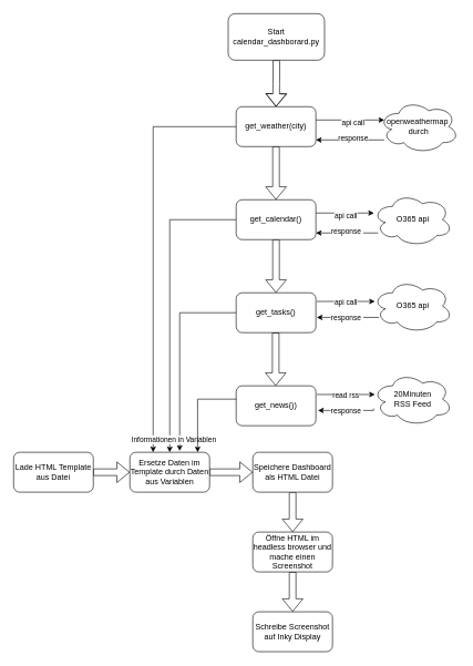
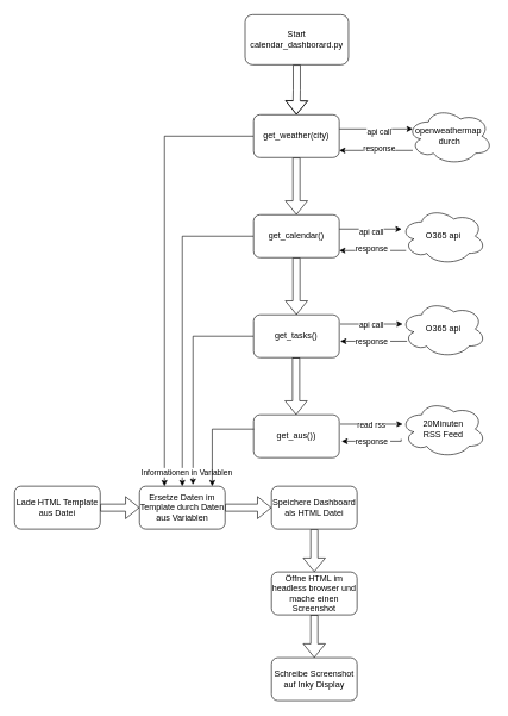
- <mxCell id="39" value="get_news())" style="rounded=1;whiteSpace=wrap;html=1;" parent="1" vertex="1"><mxGeometry x="355" y="580" width="120" height="60" as="geometry" /></mxCell>
+ <mxCell id="39" value="get_aus())" style="rounded=1;whiteSpace=wrap;html=1;" parent="1" vertex="1"><mxGeometry x="355" y="580" width="120" height="60" as="geometry" /></mxCell>
